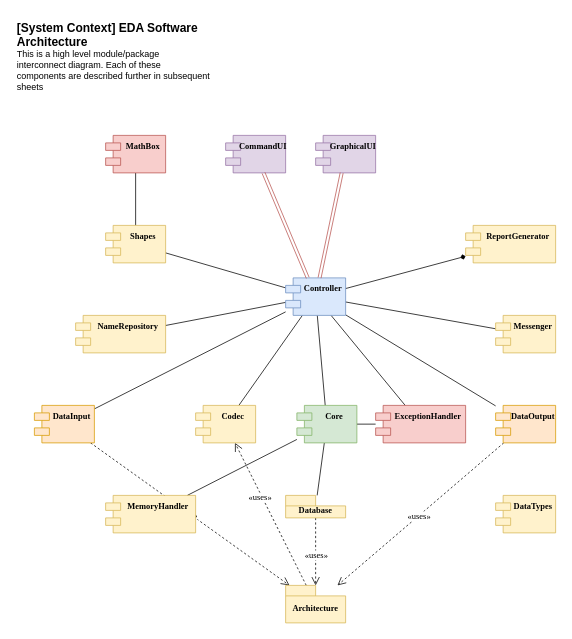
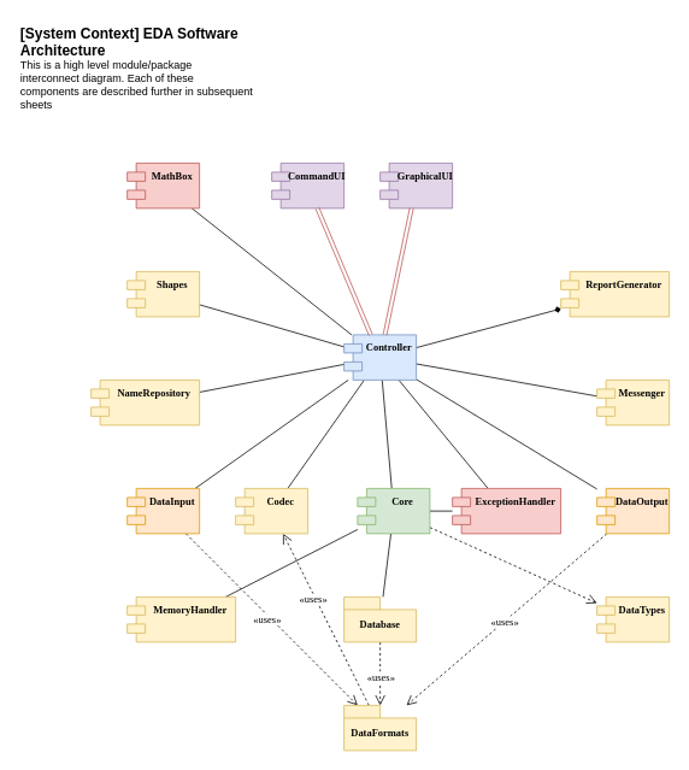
- <mxCell id="17" value="&lt;div style=&quot;font-size: 1px&quot;&gt;&lt;p style=&quot;text-align:center;margin-left:0;margin-right:0;margin-top:0px;margin-bottom:0px;text-indent:0;vertical-align:middle;direction:ltr;&quot;&gt;&lt;/p&gt;&lt;/div&gt;" style="vsdxID=60;startArrow=none;endArrow=none;startSize=5;endSize=5;strokeColor=#000000;spacingTop=0;spacingBottom=0;spacingLeft=0;spacingRight=0;verticalAlign=middle;html=1;labelBackgroundColor=none;rounded=0;align=center;" parent="1" source="24" target="23" edge="1"><mxGeometry relative="1" as="geometry"><mxPoint y="63" as="offset" /><mxPoint x="254.787" y="270" as="sourcePoint" /><mxPoint x="387.05" y="365" as="targetPoint" /></mxGeometry></mxCell>
+ <mxCell id="17" value="&lt;div style=&quot;font-size: 1px&quot;&gt;&lt;p style=&quot;text-align:center;margin-left:0;margin-right:0;margin-top:0px;margin-bottom:0px;text-indent:0;vertical-align:middle;direction:ltr;&quot;&gt;&lt;/p&gt;&lt;/div&gt;" style="vsdxID=60;startArrow=none;endArrow=none;startSize=5;endSize=5;strokeColor=#000000;spacingTop=0;spacingBottom=0;spacingLeft=0;spacingRight=0;verticalAlign=middle;html=1;labelBackgroundColor=none;rounded=0;align=center;" parent="1" source="24" target="21" edge="1"><mxGeometry relative="1" as="geometry"><mxPoint y="63" as="offset" /><mxPoint x="254.787" y="270" as="sourcePoint" /><mxPoint x="387.05" y="365" as="targetPoint" /></mxGeometry></mxCell>
- <mxCell id="28" value="&lt;b style=&quot;border-color: var(--border-color); font-family: Calibri; font-size: 11.29px;&quot;&gt;DataInput&lt;/b&gt;" style="shape=module;align=left;spacingLeft=20;align=center;verticalAlign=top;whiteSpace=wrap;html=1;fillColor=#ffe6cc;strokeColor=#d79b00;" parent="1" vertex="1"><mxGeometry x="45" y="540" width="80" height="50" as="geometry" /></mxCell>
+ <mxCell id="28" value="&lt;b style=&quot;border-color: var(--border-color); font-family: Calibri; font-size: 11.29px;&quot;&gt;DataInput&lt;/b&gt;" style="shape=module;align=left;spacingLeft=20;align=center;verticalAlign=top;whiteSpace=wrap;html=1;fillColor=#ffe6cc;strokeColor=#d79b00;" parent="1" vertex="1"><mxGeometry x="140" y="540" width="80" height="50" as="geometry" /></mxCell>
+ <mxCell id="7" value="&lt;div style=&quot;font-size: 1px&quot;&gt;&lt;p style=&quot;text-align:center;margin-left:0;margin-right:0;margin-top:0px;margin-bottom:0px;text-indent:0;vertical-align:middle;direction:ltr;&quot;&gt;&lt;/p&gt;&lt;/div&gt;" style="vsdxID=119;dashed=1;startArrow=none;endArrow=open;startSize=9;endSize=9;strokeColor=#000000;spacingTop=0;spacingBottom=0;spacingLeft=0;spacingRight=0;verticalAlign=middle;html=1;labelBackgroundColor=#FFFFFF;rounded=0;align=center;" parent="1" source="34" target="31" edge="1"><mxGeometry relative="1" as="geometry"><mxPoint x="8" y="-23" as="offset" /><mxPoint x="660" y="685.518" as="targetPoint" /></mxGeometry></mxCell>
- <mxCell id="35" value="&lt;b style=&quot;border-color: var(--border-color); font-family: Calibri; font-size: 11.29px;&quot;&gt;Database&lt;/b&gt;" style="shape=folder;fontStyle=1;spacingTop=10;tabWidth=40;tabHeight=14;tabPosition=left;html=1;whiteSpace=wrap;fillColor=#fff2cc;strokeColor=#d6b656;" parent="1" vertex="1"><mxGeometry x="380" y="660" width="80" height="30" as="geometry" /></mxCell>
+ <mxCell id="35" value="&lt;b style=&quot;border-color: var(--border-color); font-family: Calibri; font-size: 11.29px;&quot;&gt;Database&lt;/b&gt;" style="shape=folder;fontStyle=1;spacingTop=10;tabWidth=40;tabHeight=14;tabPosition=left;html=1;whiteSpace=wrap;fillColor=#fff2cc;strokeColor=#d6b656;" parent="1" vertex="1"><mxGeometry x="380" y="660" width="80" height="50" as="geometry" /></mxCell>
- <mxCell id="36" value="&lt;b style=&quot;border-color: var(--border-color); font-family: Calibri; font-size: 11.29px;&quot;&gt;Architecture&lt;/b&gt;" style="shape=folder;fontStyle=1;spacingTop=10;tabWidth=40;tabHeight=14;tabPosition=left;html=1;whiteSpace=wrap;fillColor=#fff2cc;strokeColor=#d6b656;" parent="1" vertex="1"><mxGeometry x="380" y="780" width="80" height="50" as="geometry" /></mxCell>
+ <mxCell id="36" value="&lt;b style=&quot;border-color: var(--border-color); font-family: Calibri; font-size: 11.29px;&quot;&gt;DataFormats&lt;/b&gt;" style="shape=folder;fontStyle=1;spacingTop=10;tabWidth=40;tabHeight=14;tabPosition=left;html=1;whiteSpace=wrap;fillColor=#fff2cc;strokeColor=#d6b656;" parent="1" vertex="1"><mxGeometry x="380" y="780" width="80" height="50" as="geometry" /></mxCell>
